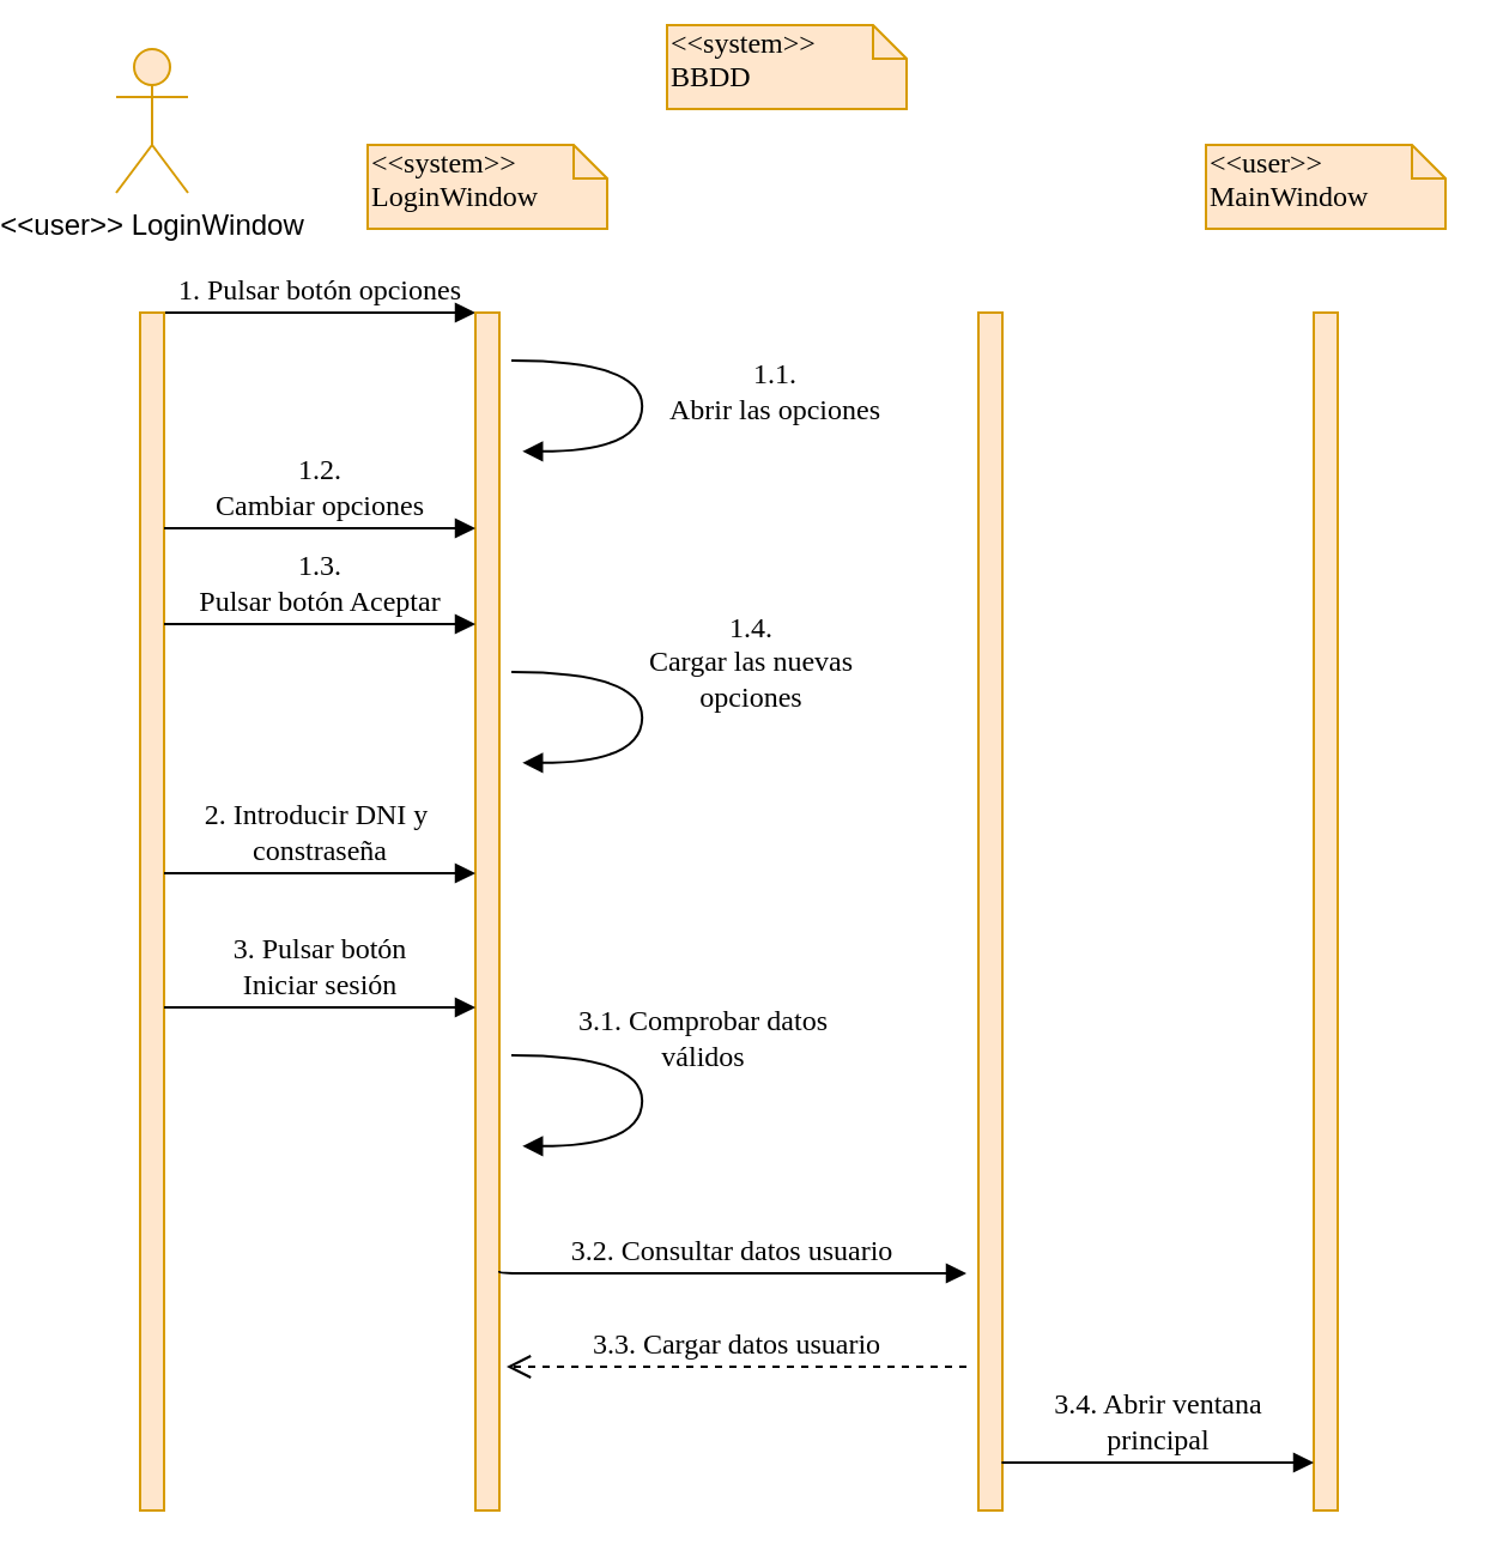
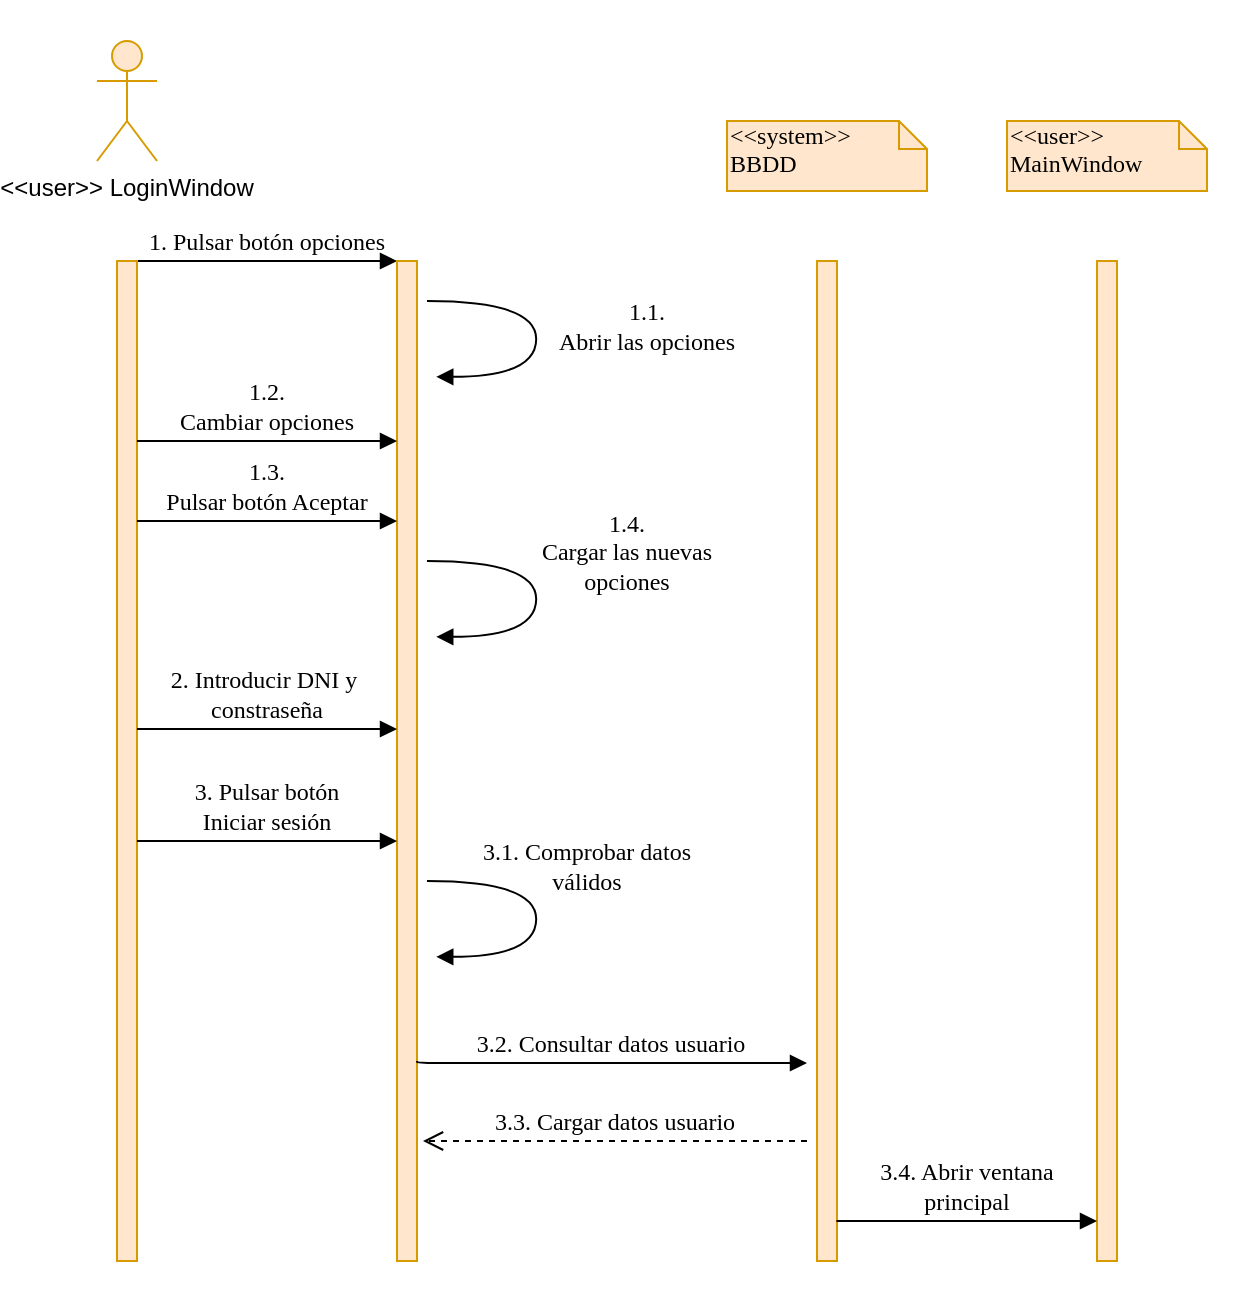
- <mxCell id="15" value="&amp;lt;&amp;lt;system&amp;gt;&amp;gt;&lt;br&gt;BBDD" style="shape=note;whiteSpace=wrap;html=1;size=14;verticalAlign=top;align=left;spacingTop=-6;rounded=0;shadow=0;comic=0;labelBackgroundColor=none;strokeWidth=1;fontFamily=Verdana;fontSize=12;fillColor=#ffe6cc;strokeColor=#d79b00;" vertex="1" parent="1"><mxGeometry x="250" y="10" width="100" height="35" as="geometry" /></mxCell>
+ <mxCell id="15" value="&amp;lt;&amp;lt;system&amp;gt;&amp;gt;&lt;br&gt;BBDD" style="shape=note;whiteSpace=wrap;html=1;size=14;verticalAlign=top;align=left;spacingTop=-6;rounded=0;shadow=0;comic=0;labelBackgroundColor=none;strokeWidth=1;fontFamily=Verdana;fontSize=12;fillColor=#ffe6cc;strokeColor=#d79b00;" vertex="1" parent="1"><mxGeometry x="335" y="60" width="100" height="35" as="geometry" /></mxCell>
- <mxCell id="4" value="&amp;lt;&amp;lt;system&amp;gt;&amp;gt;&lt;br&gt;LoginWindow" style="shape=note;whiteSpace=wrap;html=1;size=14;verticalAlign=top;align=left;spacingTop=-6;rounded=0;shadow=0;comic=0;labelBackgroundColor=none;strokeWidth=1;fontFamily=Verdana;fontSize=12;fillColor=#ffe6cc;strokeColor=#d79b00;" parent="1" vertex="1"><mxGeometry x="125" y="60" width="100" height="35" as="geometry" /></mxCell>
